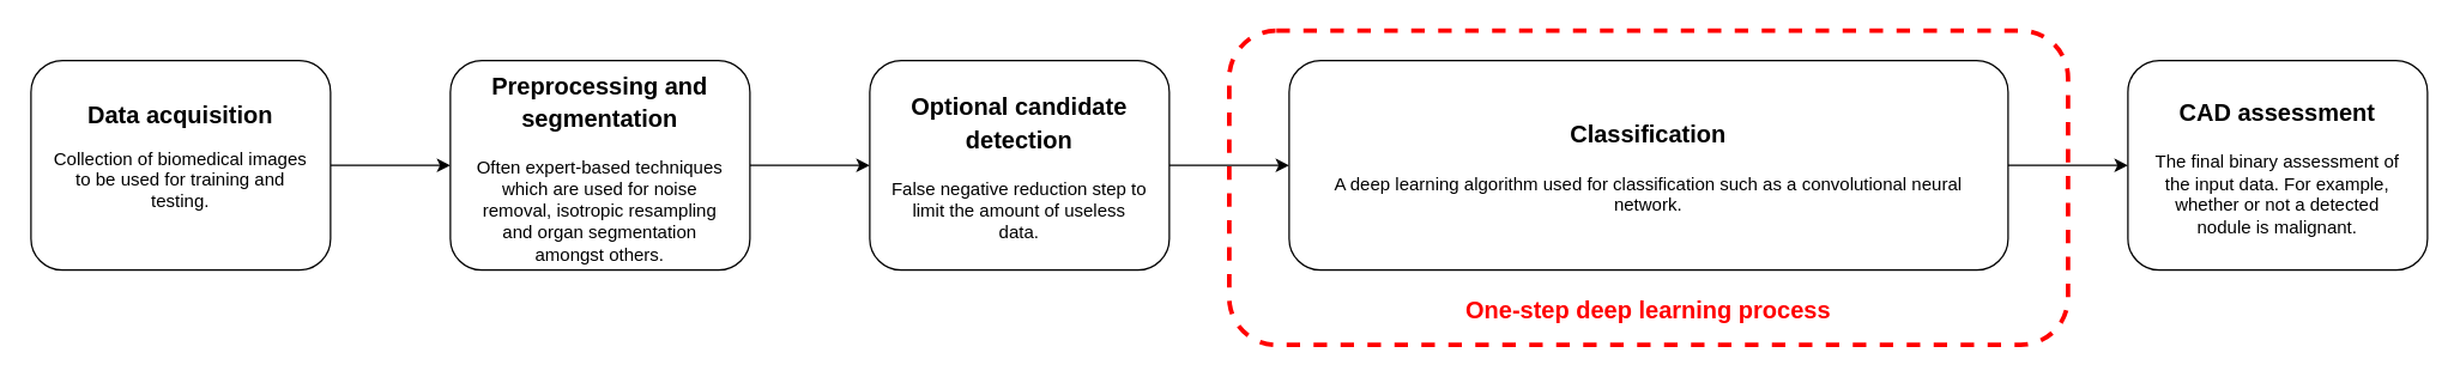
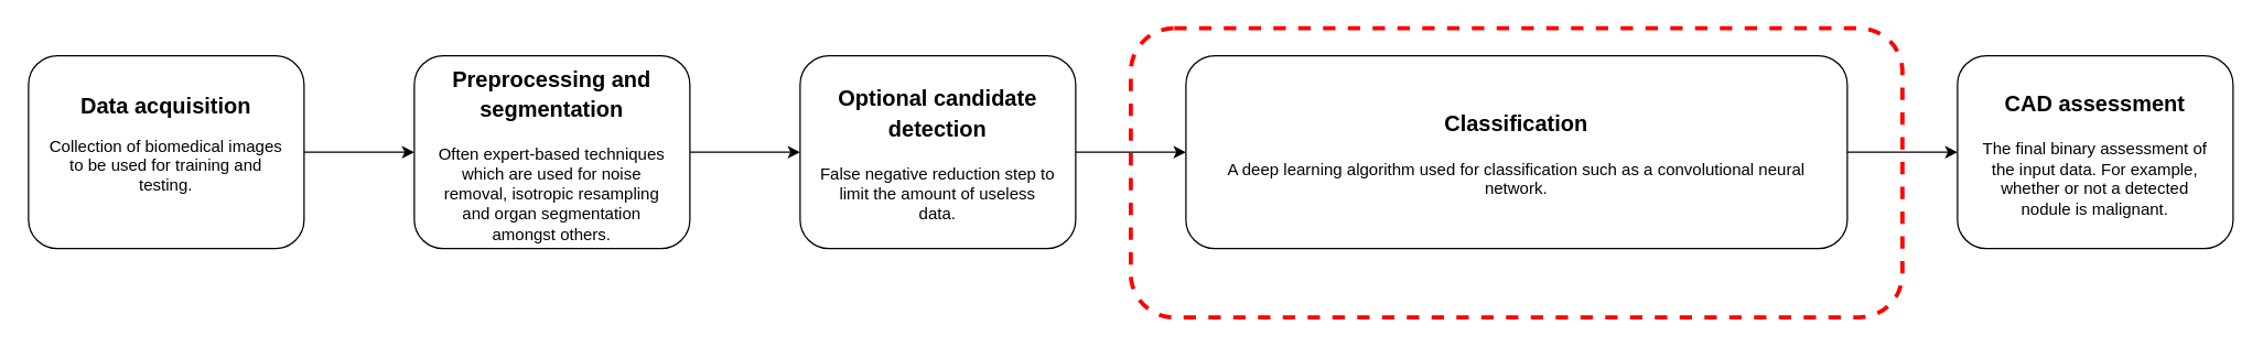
- <mxCell id="12" value="&lt;h2&gt;&lt;span style=&quot;font-size: 16px;&quot;&gt;&lt;font color=&quot;#ff0000&quot;&gt;One-step deep learning process&lt;/font&gt;&lt;/span&gt;&lt;/h2&gt;" style="text;html=1;strokeColor=none;fillColor=none;align=center;verticalAlign=middle;whiteSpace=wrap;rounded=0;dashed=1;fontSize=16;fontColor=#000000;" parent="1" vertex="1"><mxGeometry x="820" y="190" width="560" height="30" as="geometry" /></mxCell>
